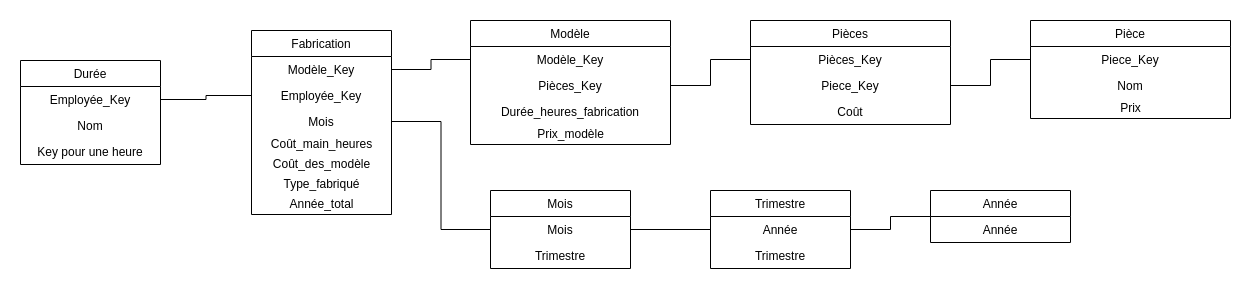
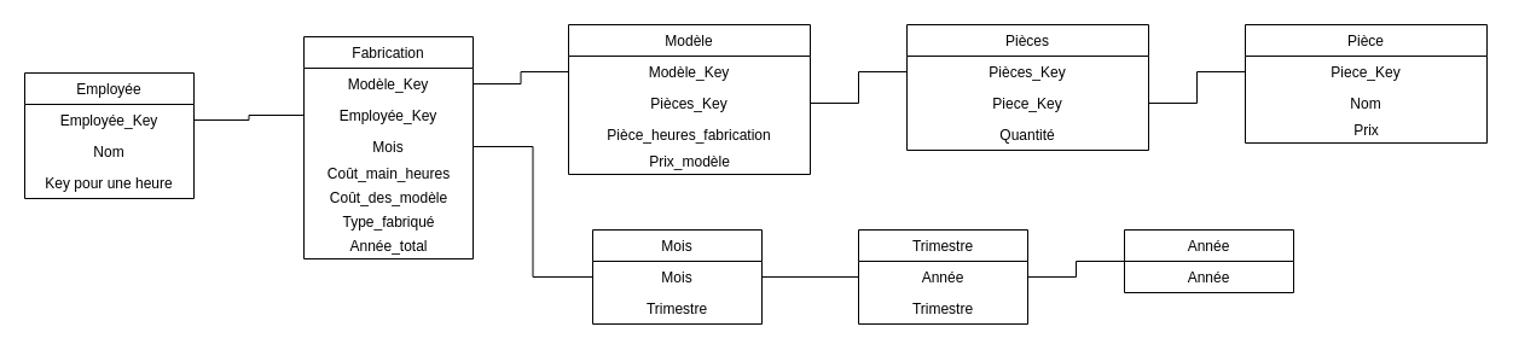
- <mxCell id="10" value="Durée" style="swimlane;fontStyle=0;childLayout=stackLayout;horizontal=1;startSize=26;fillColor=none;horizontalStack=0;resizeParent=1;resizeParentMax=0;resizeLast=0;collapsible=1;marginBottom=0;align=center;" parent="1" vertex="1"><mxGeometry x="20" y="60" width="140" height="104" as="geometry" /></mxCell>
+ <mxCell id="10" value="Employée" style="swimlane;fontStyle=0;childLayout=stackLayout;horizontal=1;startSize=26;fillColor=none;horizontalStack=0;resizeParent=1;resizeParentMax=0;resizeLast=0;collapsible=1;marginBottom=0;align=center;" parent="1" vertex="1"><mxGeometry x="20" y="60" width="140" height="104" as="geometry" /></mxCell>
- <mxCell id="19" value="Durée_heures_fabrication" style="text;strokeColor=none;fillColor=none;align=center;verticalAlign=top;spacingLeft=4;spacingRight=4;overflow=hidden;rotatable=0;points=[[0,0.5],[1,0.5]];portConstraint=eastwest;" parent="16" vertex="1"><mxGeometry y="78" width="200" height="26" as="geometry" /></mxCell>
+ <mxCell id="19" value="Pièce_heures_fabrication" style="text;strokeColor=none;fillColor=none;align=center;verticalAlign=top;spacingLeft=4;spacingRight=4;overflow=hidden;rotatable=0;points=[[0,0.5],[1,0.5]];portConstraint=eastwest;" parent="16" vertex="1"><mxGeometry y="78" width="200" height="26" as="geometry" /></mxCell>
- <mxCell id="26" value="Coût" style="text;strokeColor=none;fillColor=none;align=center;verticalAlign=top;spacingLeft=4;spacingRight=4;overflow=hidden;rotatable=0;points=[[0,0.5],[1,0.5]];portConstraint=eastwest;" vertex="1" parent="23"><mxGeometry y="78" width="200" height="26" as="geometry" /></mxCell>
+ <mxCell id="26" value="Quantité" style="text;strokeColor=none;fillColor=none;align=center;verticalAlign=top;spacingLeft=4;spacingRight=4;overflow=hidden;rotatable=0;points=[[0,0.5],[1,0.5]];portConstraint=eastwest;" vertex="1" parent="23"><mxGeometry y="78" width="200" height="26" as="geometry" /></mxCell>
